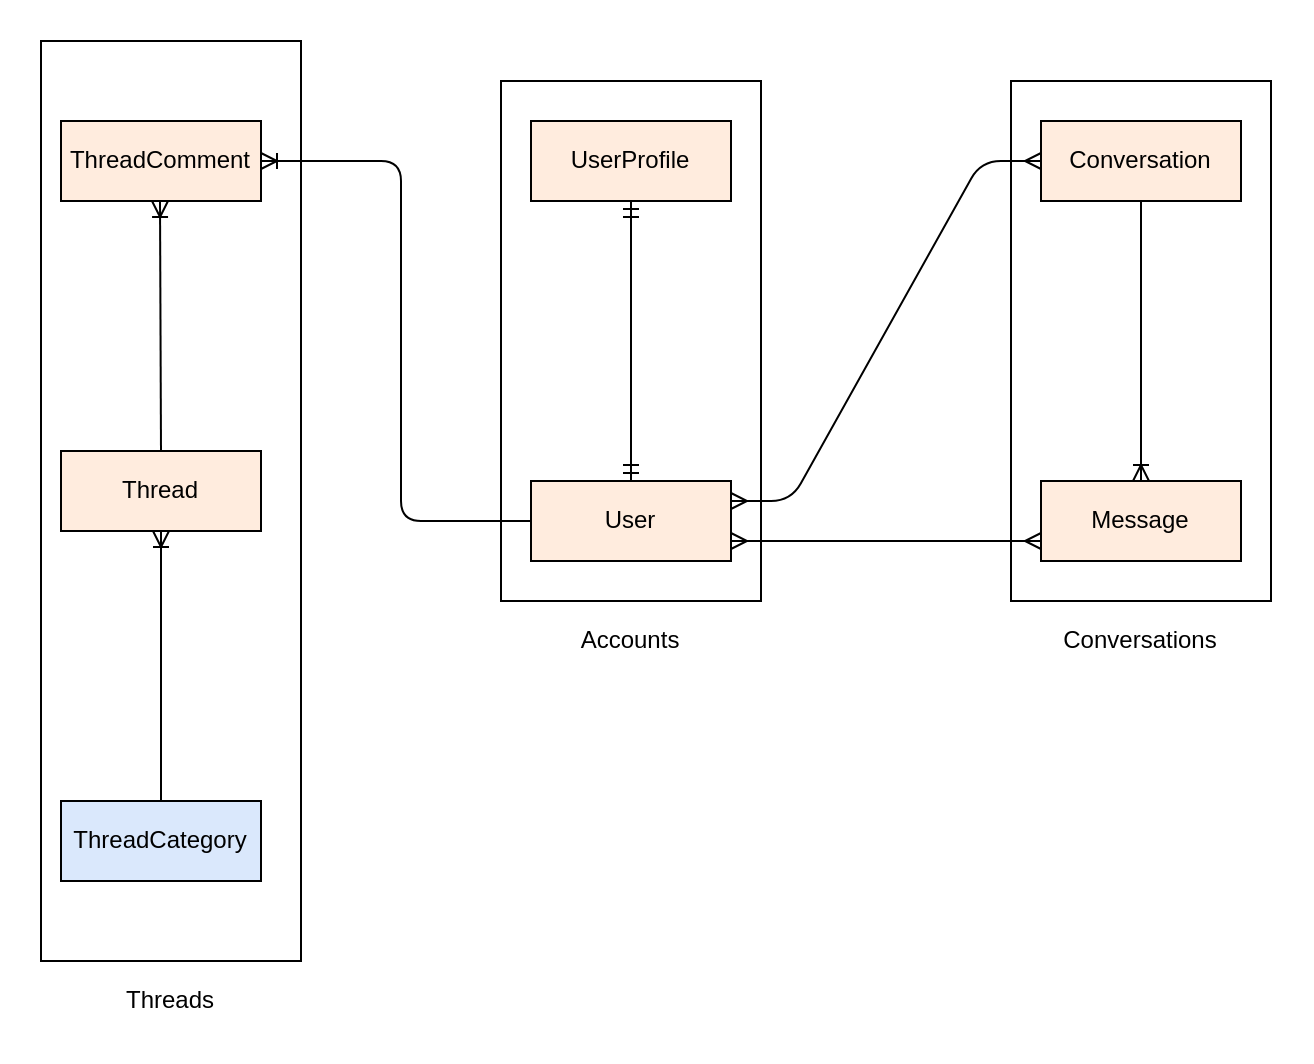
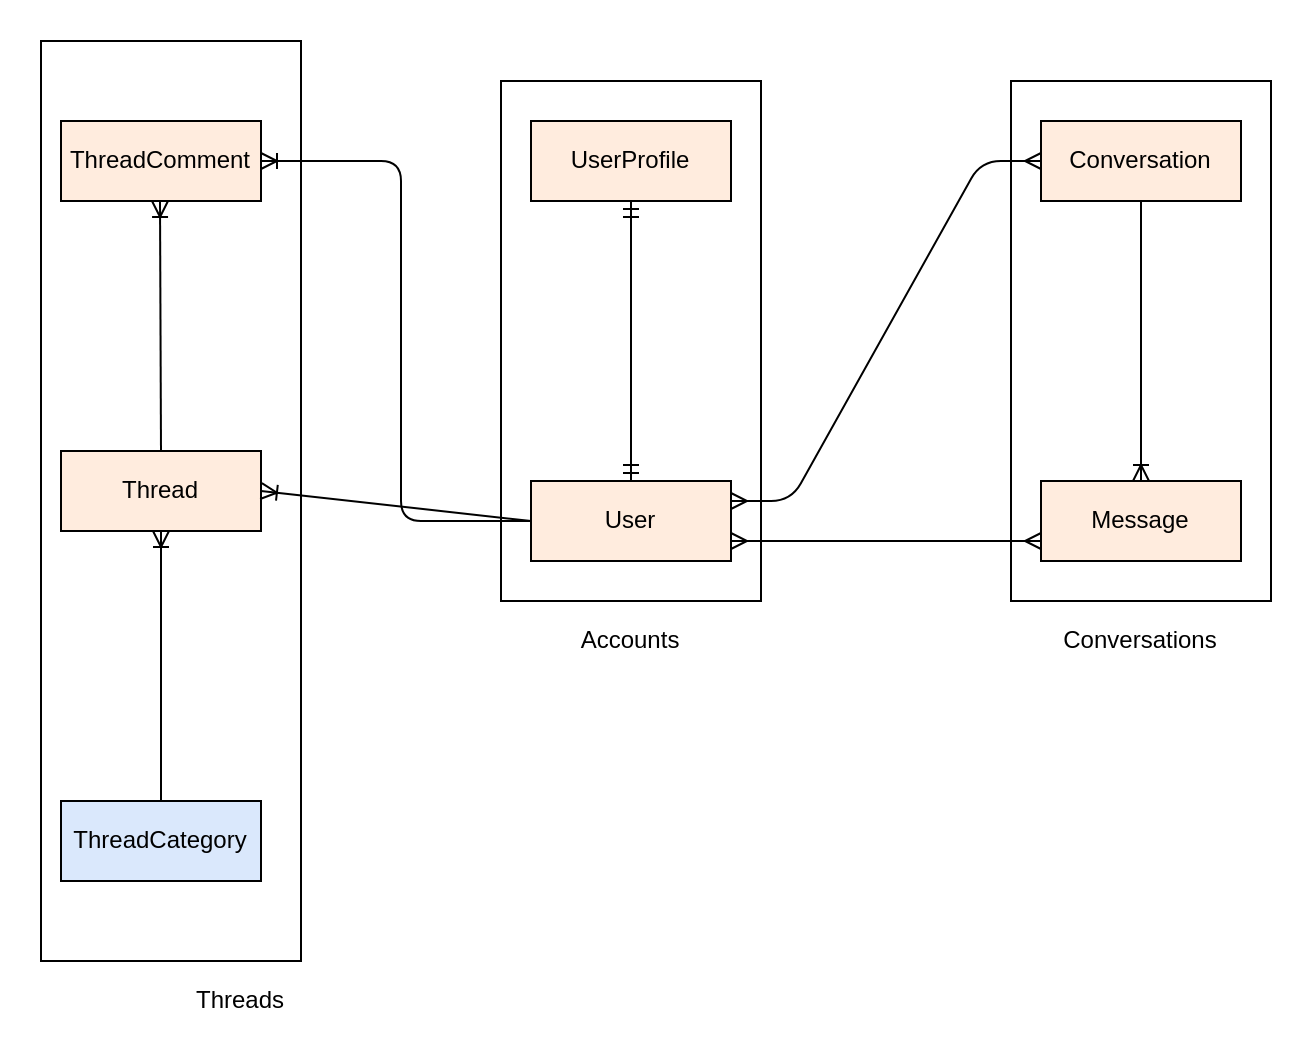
+ <mxCell id="14" value="" style="fontSize=12;html=1;endArrow=ERoneToMany;entryX=1;entryY=0.5;entryDx=0;entryDy=0;exitX=0;exitY=0.5;exitDx=0;exitDy=0;" parent="1" source="3" target="5" edge="1"><mxGeometry width="100" height="100" relative="1" as="geometry"><mxPoint x="160" y="390" as="sourcePoint" /><mxPoint x="160" y="270" as="targetPoint" /><Array as="points" /></mxGeometry></mxCell>
- <mxCell id="18" value="Threads" style="text;html=1;strokeColor=none;fillColor=none;align=center;verticalAlign=middle;whiteSpace=wrap;rounded=0;" vertex="1" parent="1"><mxGeometry x="65" y="490" width="40" height="20" as="geometry" /></mxCell>
+ <mxCell id="18" value="Threads" style="text;html=1;strokeColor=none;fillColor=none;align=center;verticalAlign=middle;whiteSpace=wrap;rounded=0;" vertex="1" parent="1"><mxGeometry x="100" y="490" width="40" height="20" as="geometry" /></mxCell>
